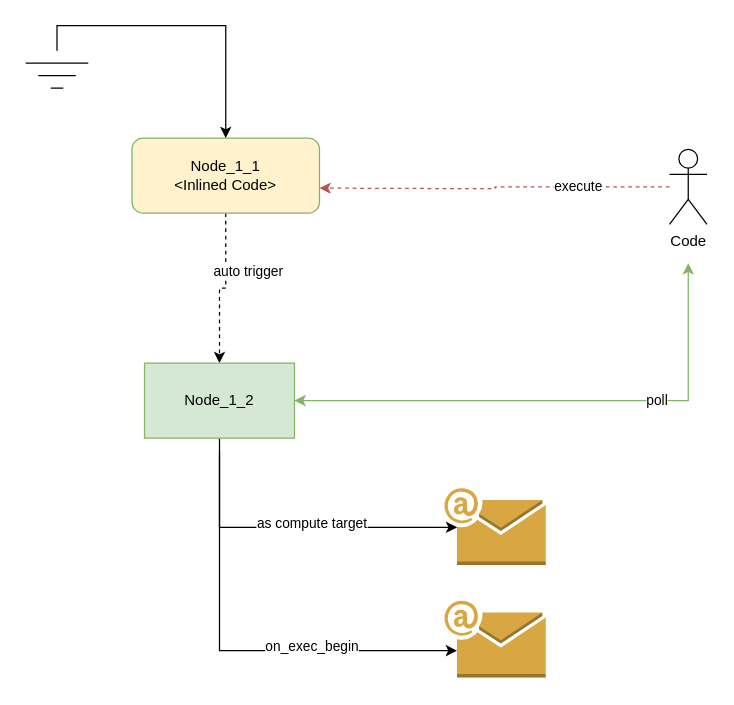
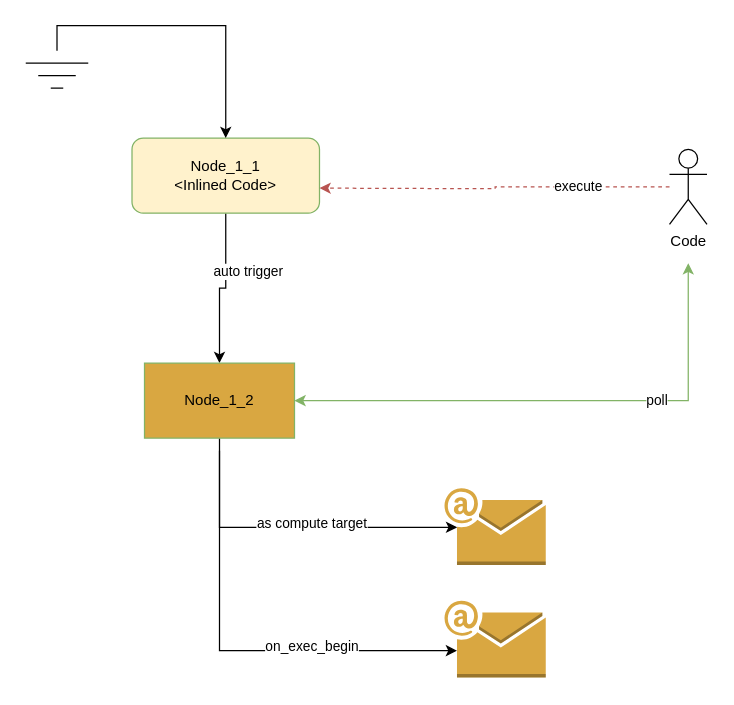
- <mxCell id="2" style="edgeStyle=orthogonalEdgeStyle;rounded=0;orthogonalLoop=1;jettySize=auto;html=1;entryX=0.5;entryY=0;entryDx=0;entryDy=0;dashed=1;" parent="1" source="4" target="7" edge="1"><mxGeometry relative="1" as="geometry" /></mxCell>
+ <mxCell id="2" style="edgeStyle=orthogonalEdgeStyle;rounded=0;orthogonalLoop=1;jettySize=auto;html=1;entryX=0.5;entryY=0;entryDx=0;entryDy=0;" parent="1" source="4" target="7" edge="1"><mxGeometry relative="1" as="geometry" /></mxCell>
- <mxCell id="7" value="Node_1_2" style="rounded=0;whiteSpace=wrap;html=1;fillColor=#d5e8d4;strokeColor=#82b366;" parent="1" vertex="1"><mxGeometry x="115" y="290" width="120" height="60" as="geometry" /></mxCell>
+ <mxCell id="7" value="Node_1_2" style="rounded=0;whiteSpace=wrap;html=1;fillColor=#d9a741;strokeColor=#82b366;" parent="1" vertex="1"><mxGeometry x="115" y="290" width="120" height="60" as="geometry" /></mxCell>
